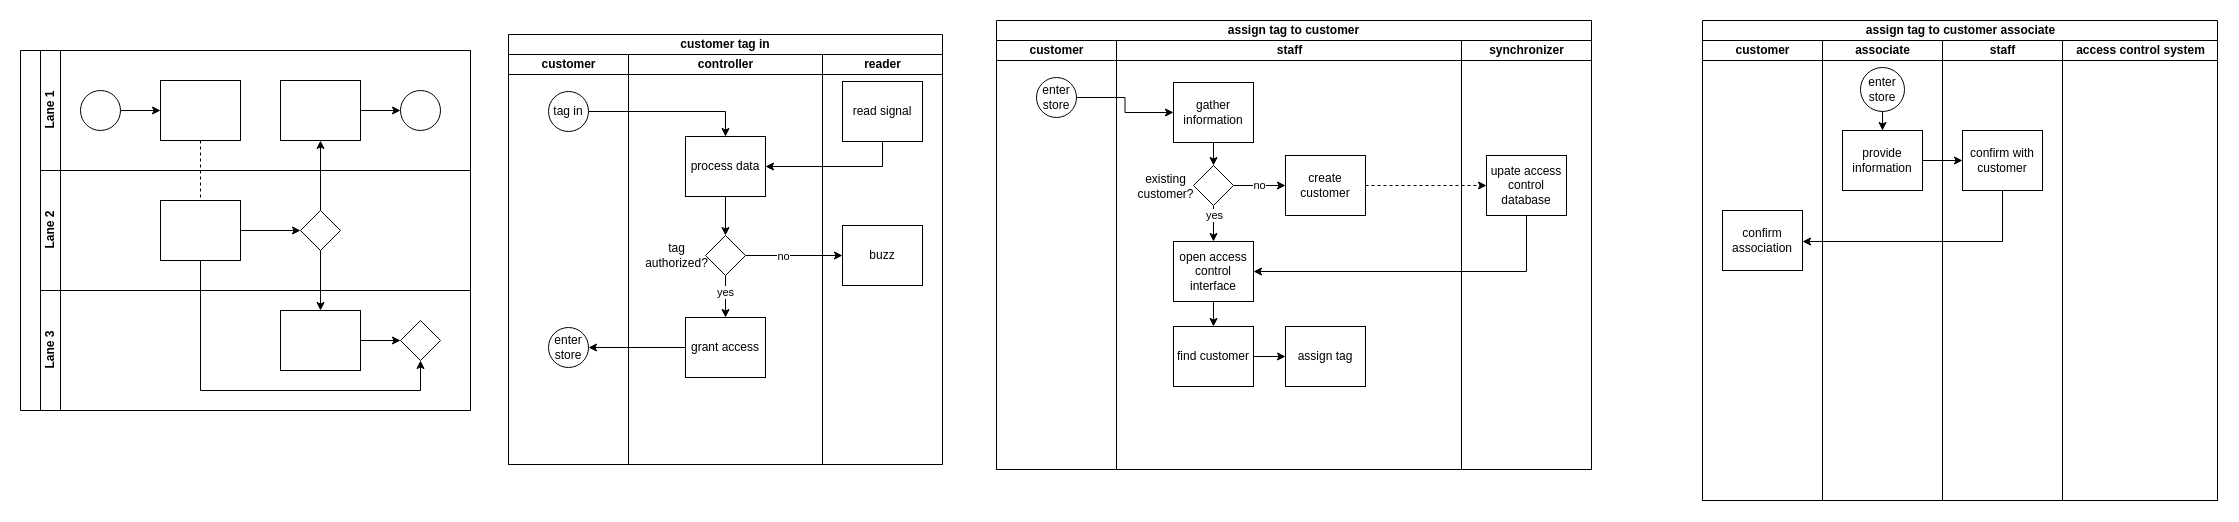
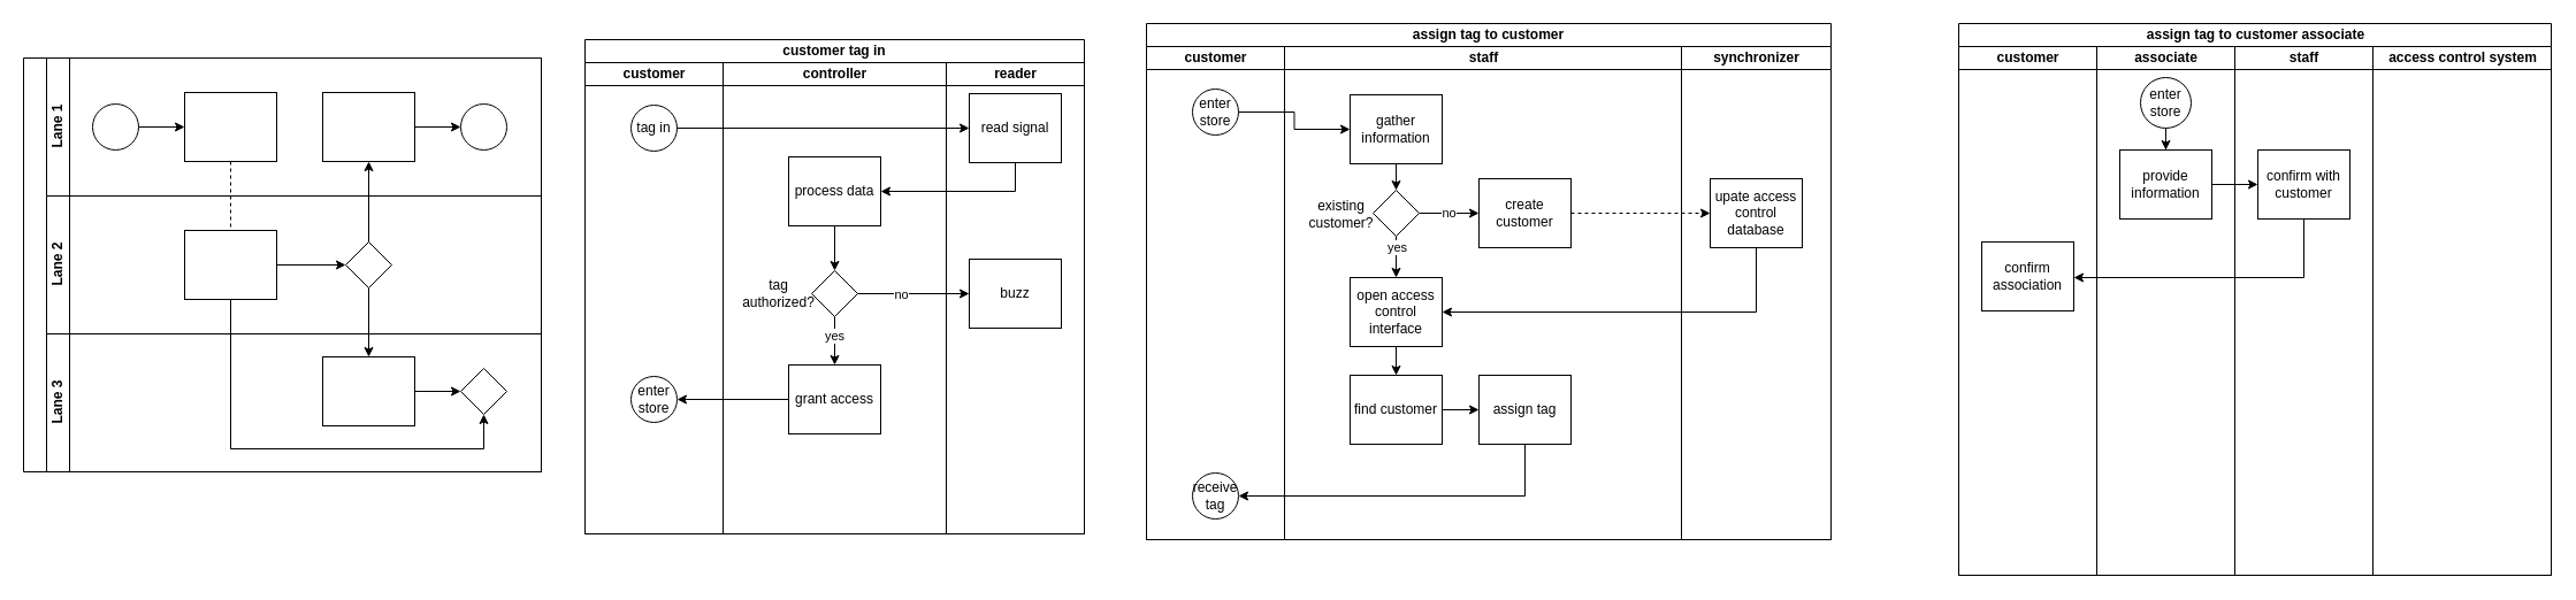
- <mxCell id="17" style="edgeStyle=orthogonalEdgeStyle;rounded=0;orthogonalLoop=1;jettySize=auto;html=1;" parent="2" source="4" target="8" edge="1"><mxGeometry relative="1" as="geometry" /></mxCell>
+ <mxCell id="17" style="edgeStyle=orthogonalEdgeStyle;rounded=0;orthogonalLoop=1;jettySize=auto;html=1;" parent="2" source="4" target="15" edge="1"><mxGeometry relative="1" as="geometry" /></mxCell>
+ <mxCell id="45" value="receive tag" style="ellipse;whiteSpace=wrap;html=1;" parent="43" vertex="1"><mxGeometry x="40" y="371" width="40" height="40" as="geometry" /></mxCell>
+ <mxCell id="66" style="edgeStyle=orthogonalEdgeStyle;rounded=0;orthogonalLoop=1;jettySize=auto;html=1;" parent="42" source="60" target="45" edge="1"><mxGeometry relative="1" as="geometry"><Array as="points"><mxPoint x="329" y="411" /></Array></mxGeometry></mxCell>
